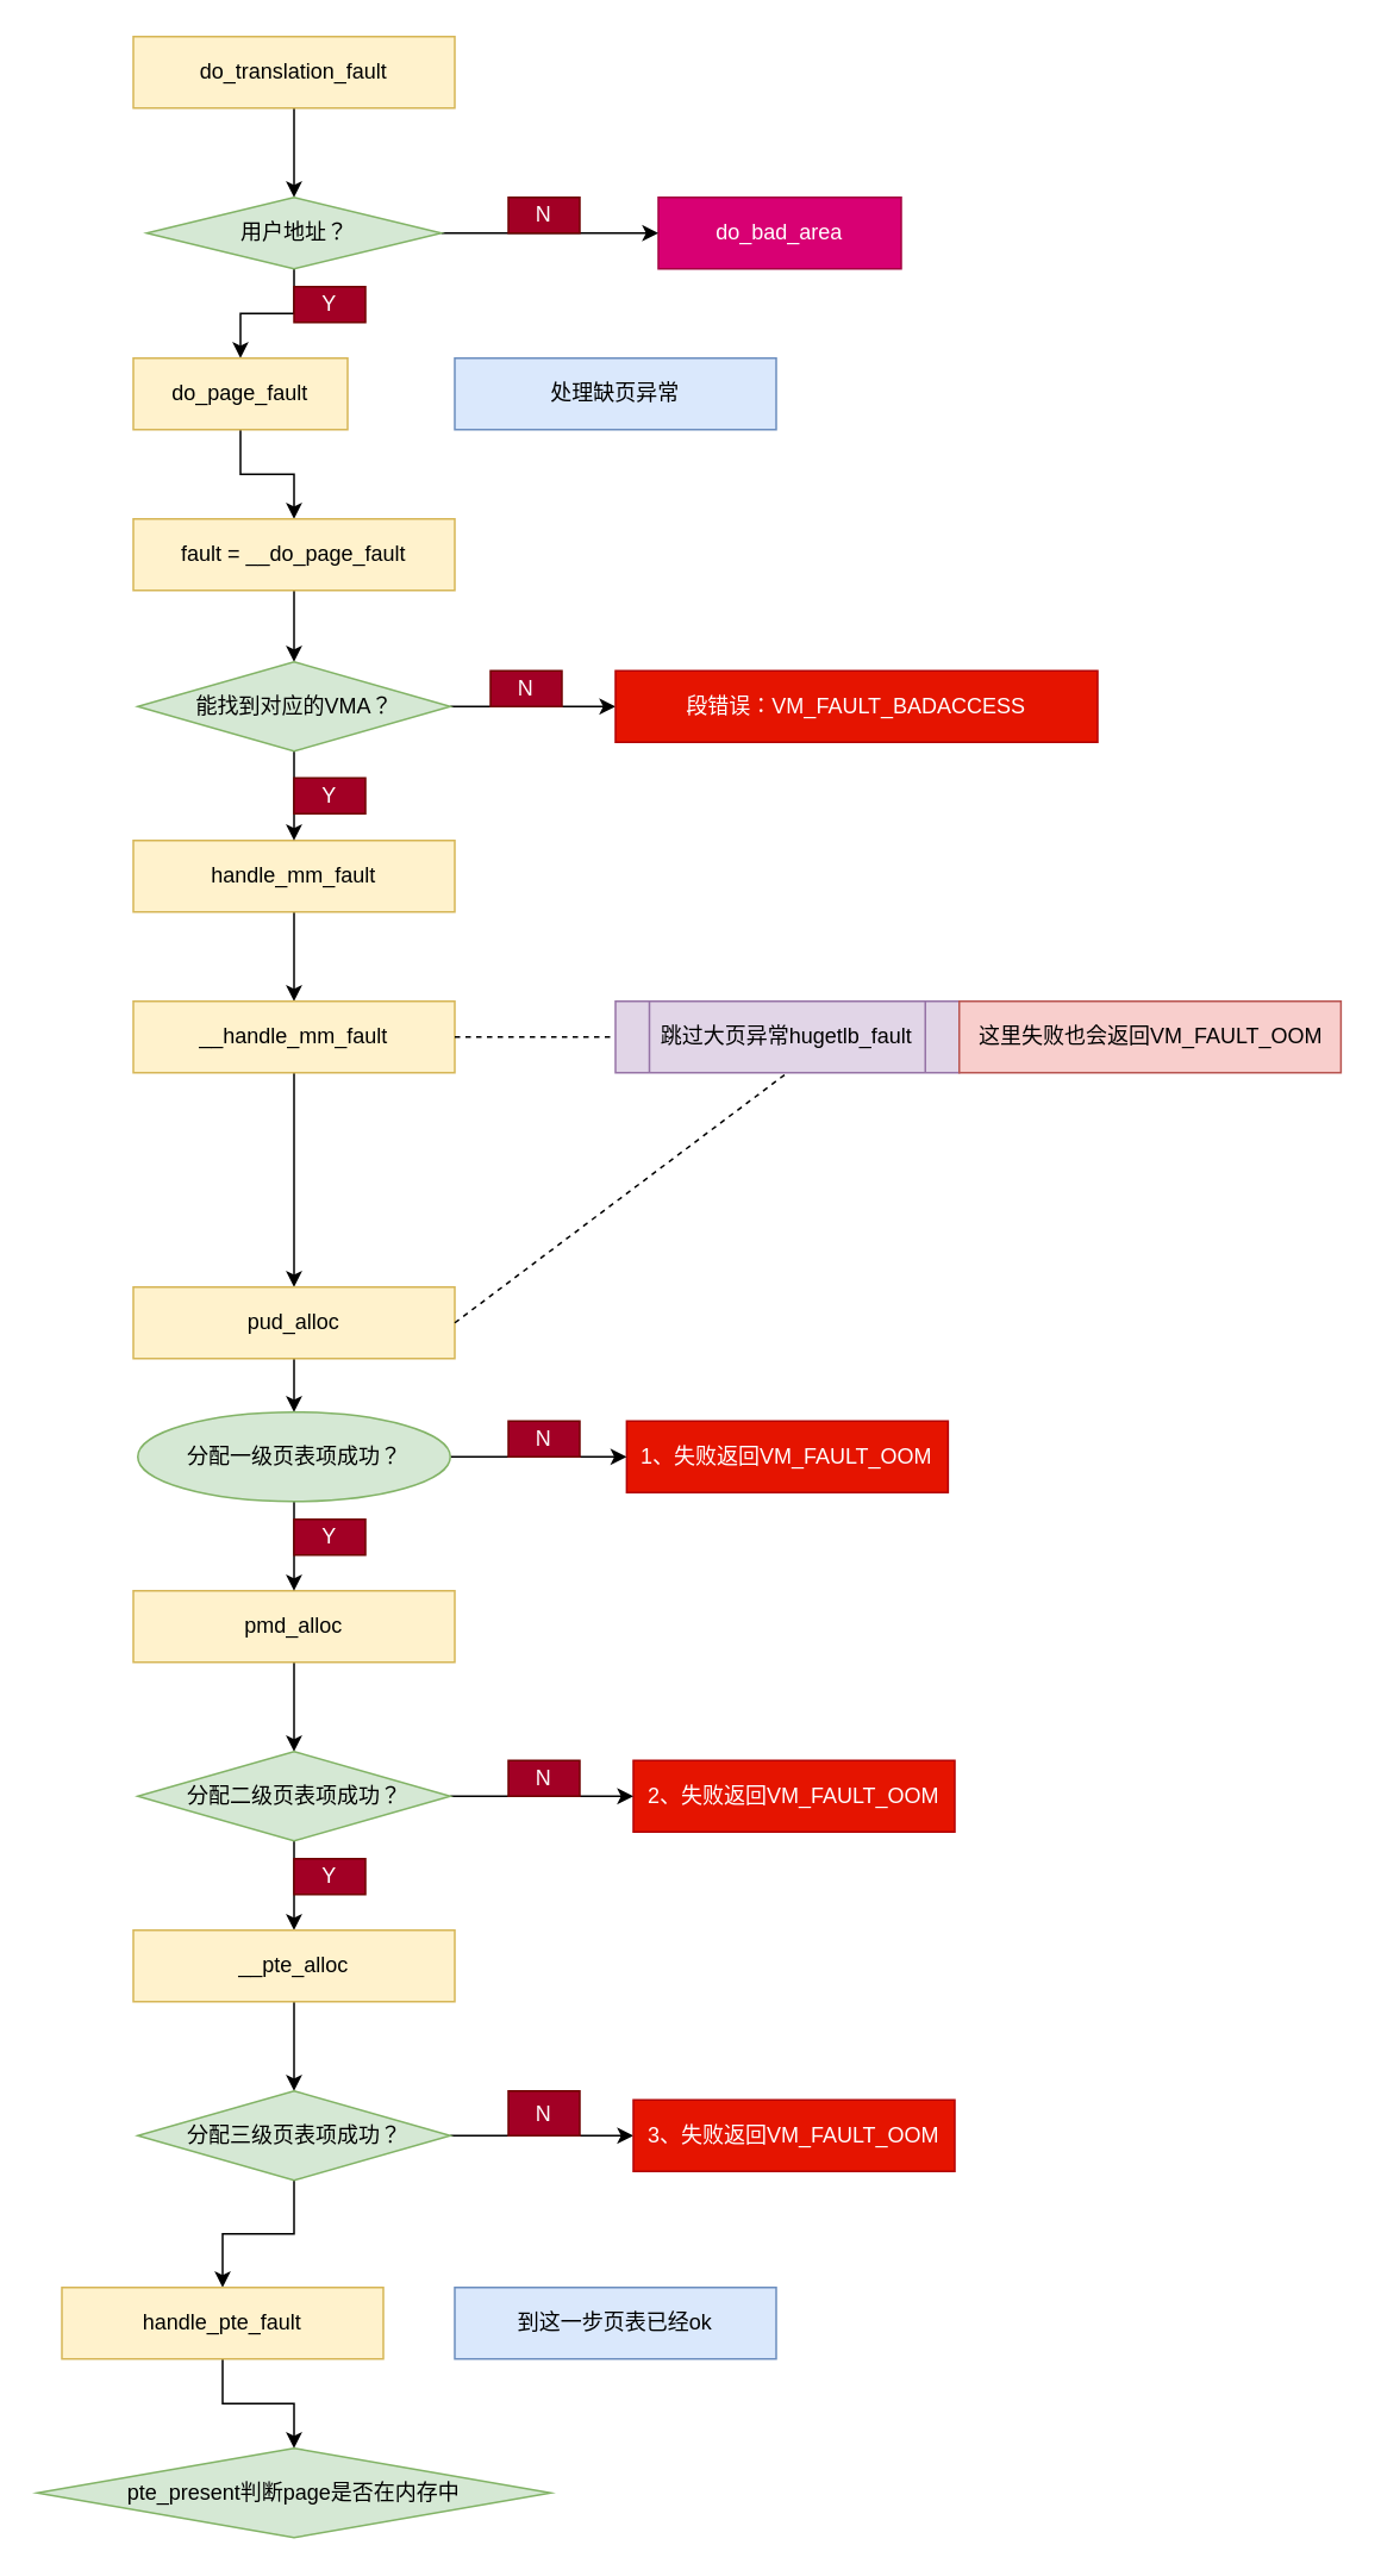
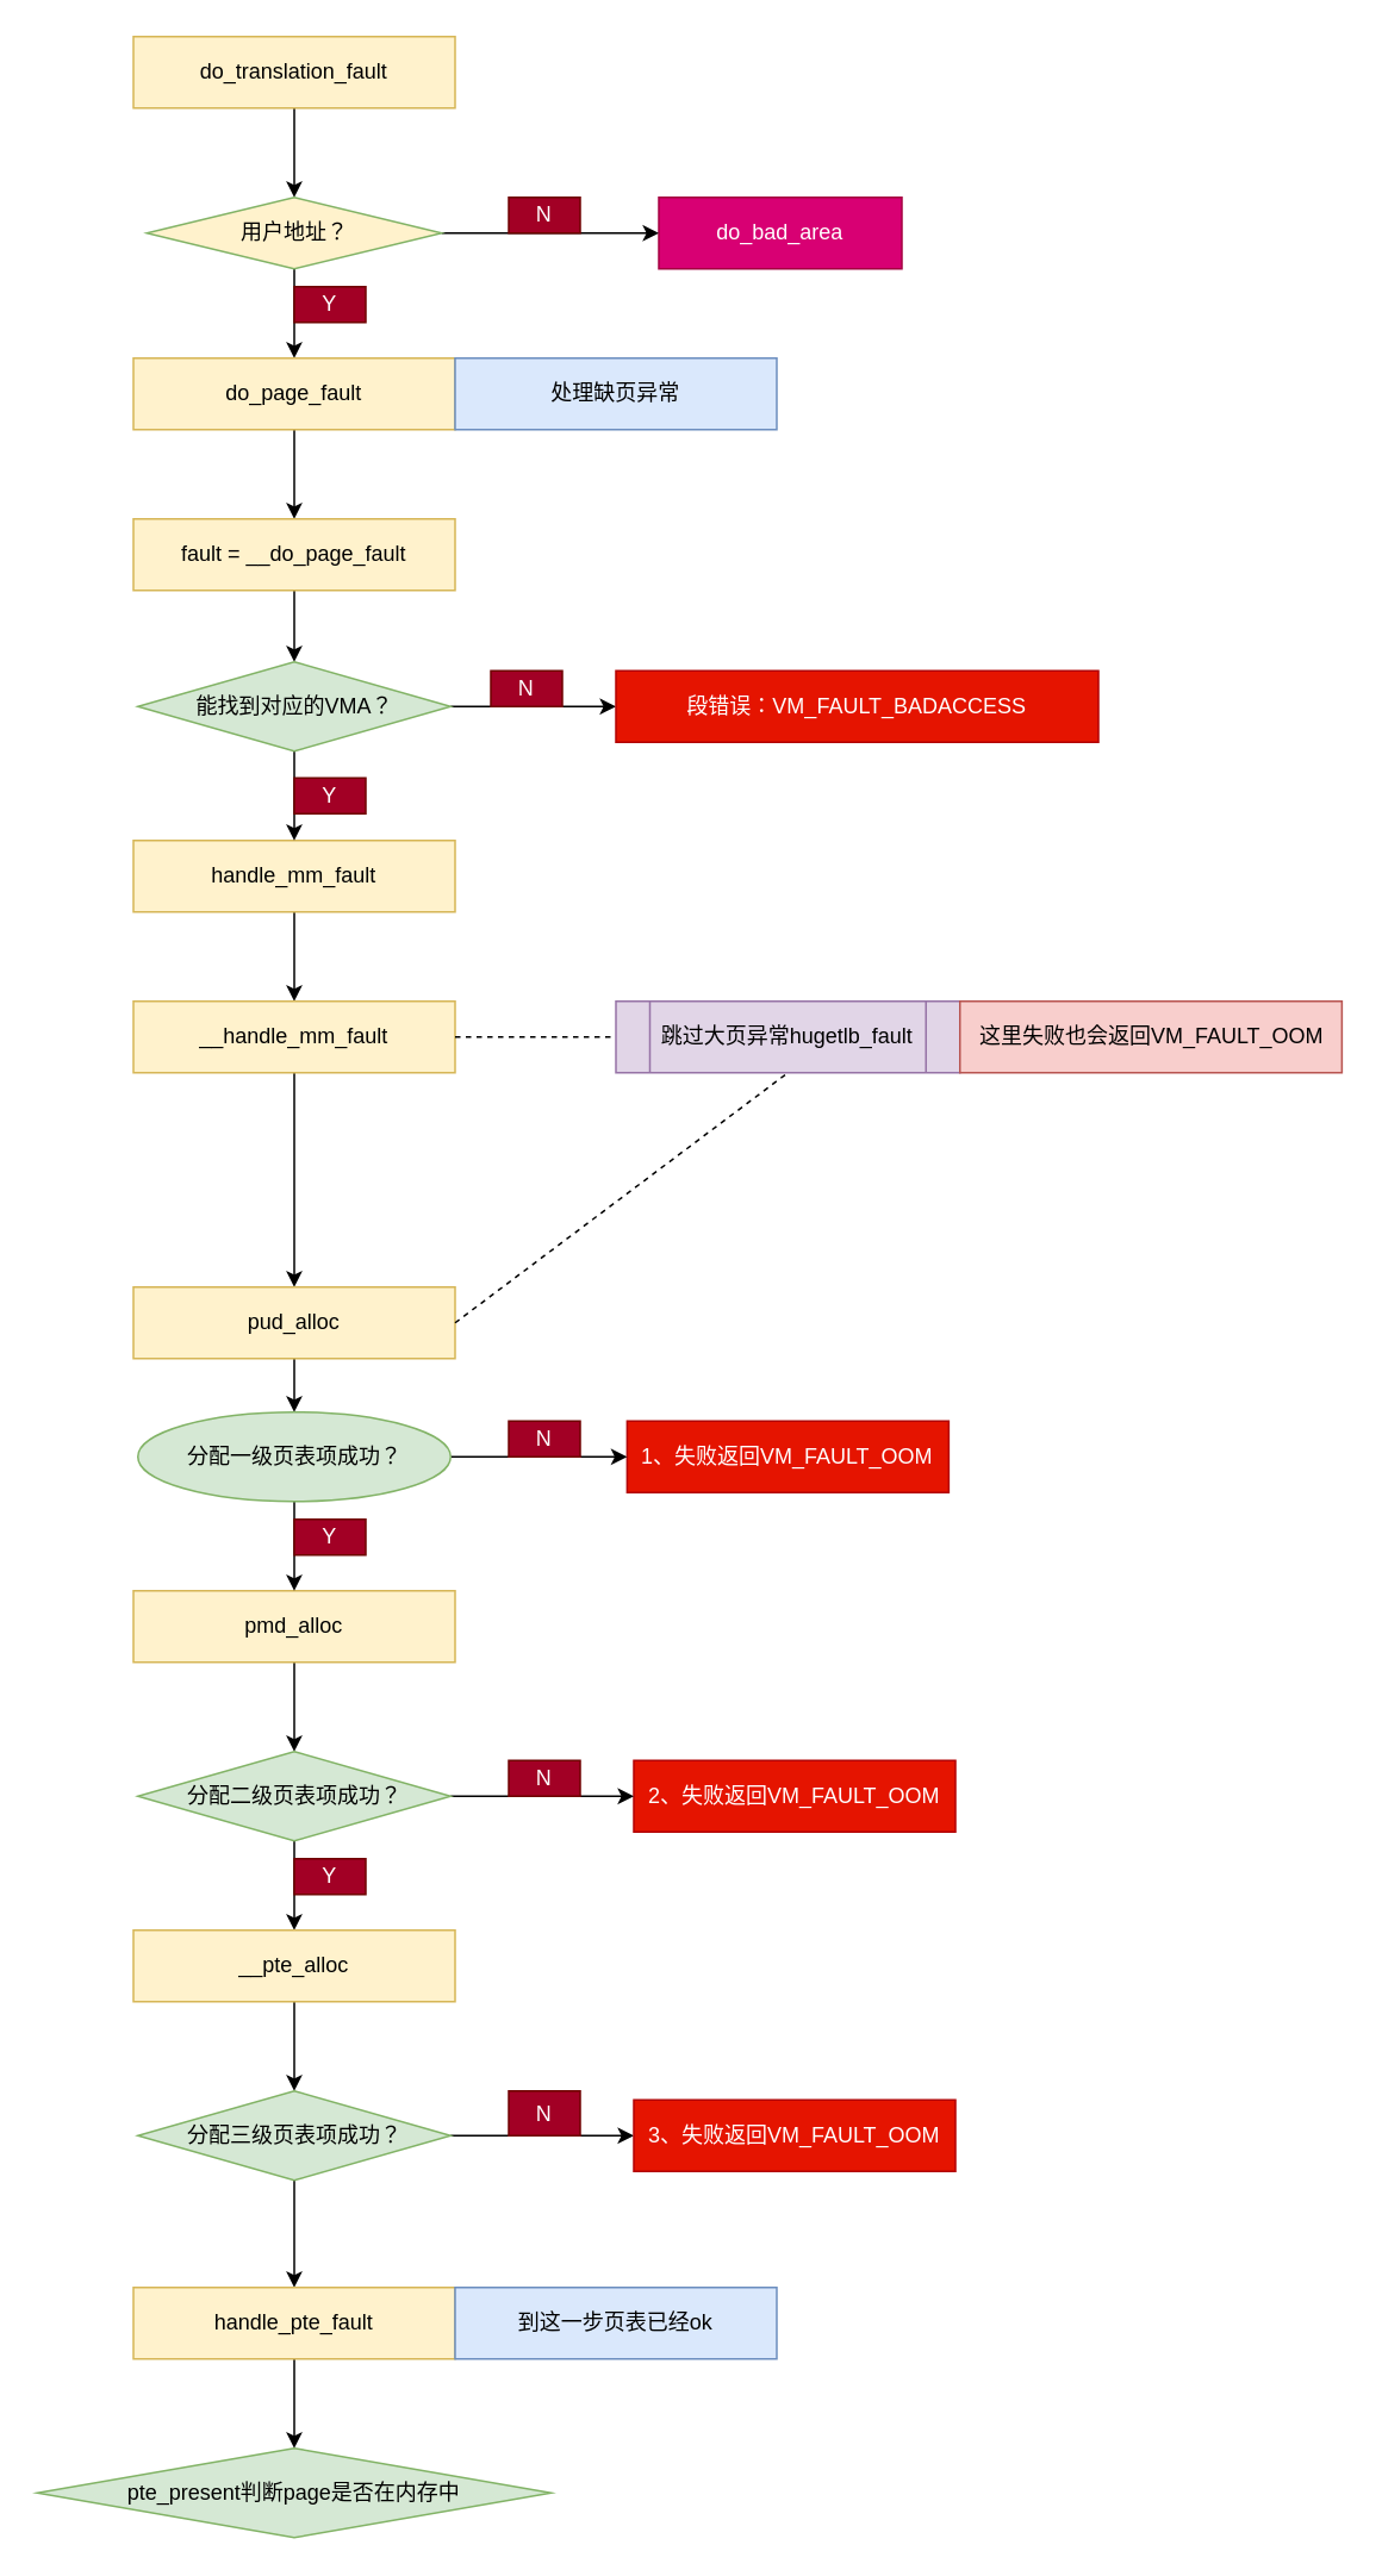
- <mxCell id="7" value="用户地址？" style="rhombus;whiteSpace=wrap;html=1;fillColor=#d5e8d4;strokeColor=#82b366;" vertex="1" parent="1"><mxGeometry x="81.5" y="110" width="165" height="40" as="geometry" /></mxCell>
+ <mxCell id="7" value="用户地址？" style="rhombus;whiteSpace=wrap;html=1;fillColor=#fff2cc;strokeColor=#82b366;" vertex="1" parent="1"><mxGeometry x="81.5" y="110" width="165" height="40" as="geometry" /></mxCell>
- <mxCell id="10" value="do_page_fault" style="rounded=0;whiteSpace=wrap;html=1;fillColor=#fff2cc;strokeColor=#d6b656;" vertex="1" parent="1"><mxGeometry x="74" y="200" width="120" height="40" as="geometry" /></mxCell>
+ <mxCell id="10" value="do_page_fault" style="rounded=0;whiteSpace=wrap;html=1;fillColor=#fff2cc;strokeColor=#d6b656;" vertex="1" parent="1"><mxGeometry x="74" y="200" width="180" height="40" as="geometry" /></mxCell>
- <mxCell id="53" value="handle_pte_fault" style="rounded=0;whiteSpace=wrap;html=1;fillColor=#fff2cc;strokeColor=#d6b656;" vertex="1" parent="1"><mxGeometry x="34" y="1280" width="180" height="40" as="geometry" /></mxCell>
+ <mxCell id="53" value="handle_pte_fault" style="rounded=0;whiteSpace=wrap;html=1;fillColor=#fff2cc;strokeColor=#d6b656;" vertex="1" parent="1"><mxGeometry x="74" y="1280" width="180" height="40" as="geometry" /></mxCell>
